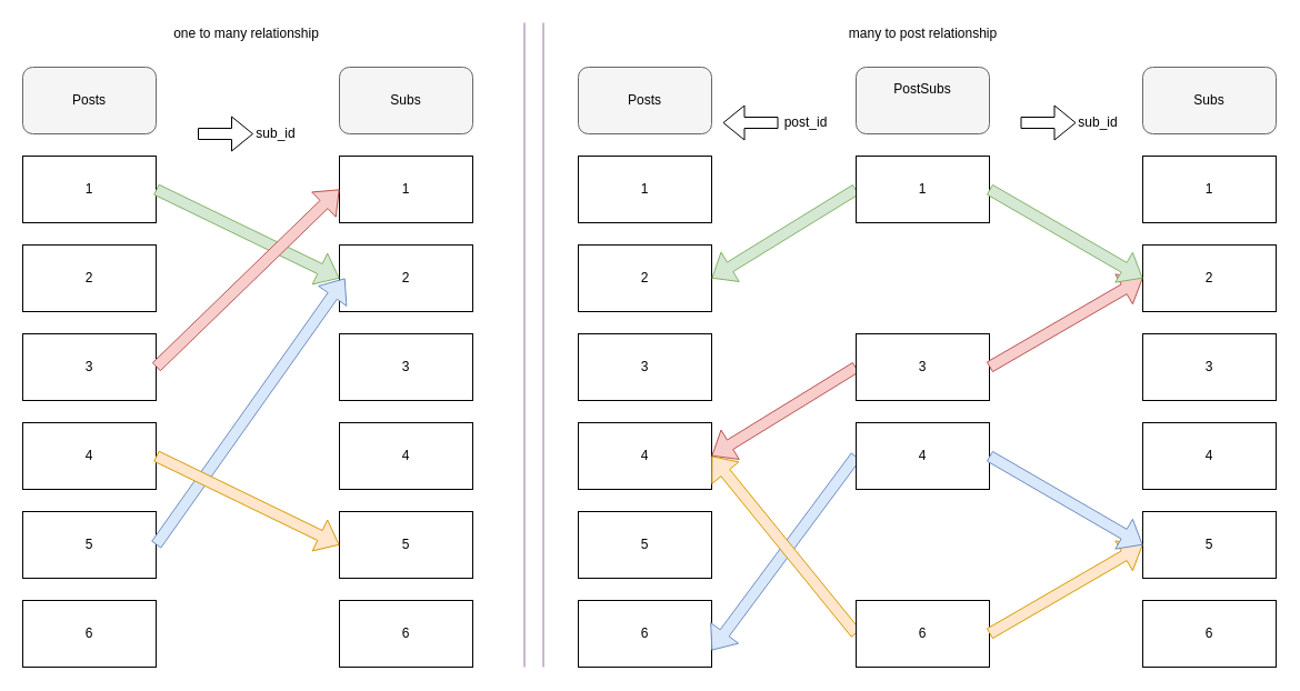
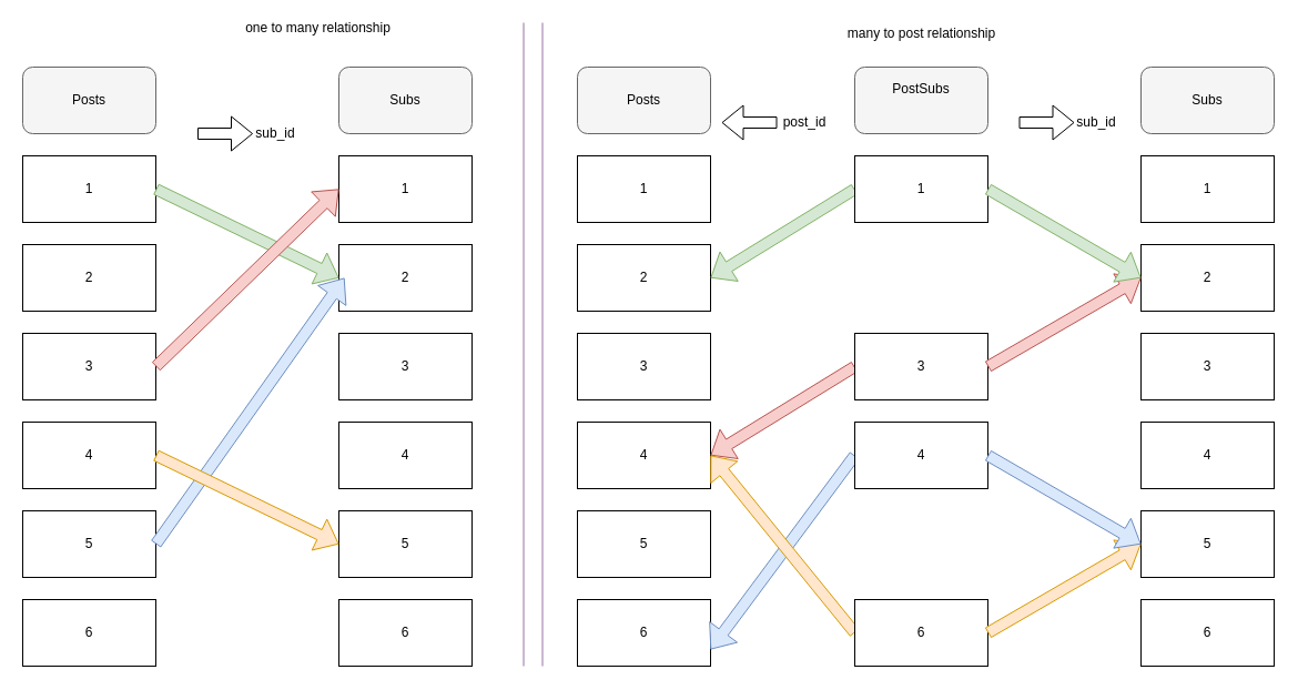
- <mxCell id="58" value="one to many relationship" style="text;html=1;strokeColor=none;fillColor=none;align=center;verticalAlign=middle;whiteSpace=wrap;rounded=0;" parent="1" vertex="1"><mxGeometry x="130" y="20" width="183" height="20" as="geometry" /></mxCell>
+ <mxCell id="58" value="one to many relationship" style="text;html=1;strokeColor=none;fillColor=none;align=center;verticalAlign=middle;whiteSpace=wrap;rounded=0;" parent="1" vertex="1"><mxGeometry x="195" y="15" width="183" height="20" as="geometry" /></mxCell>
